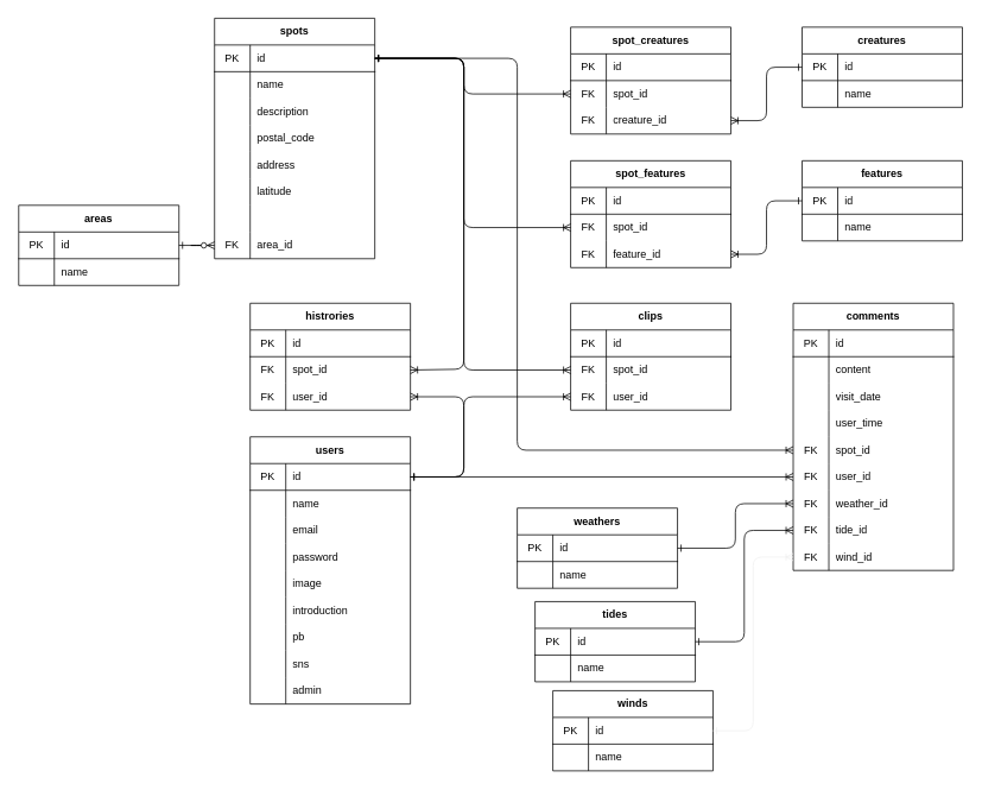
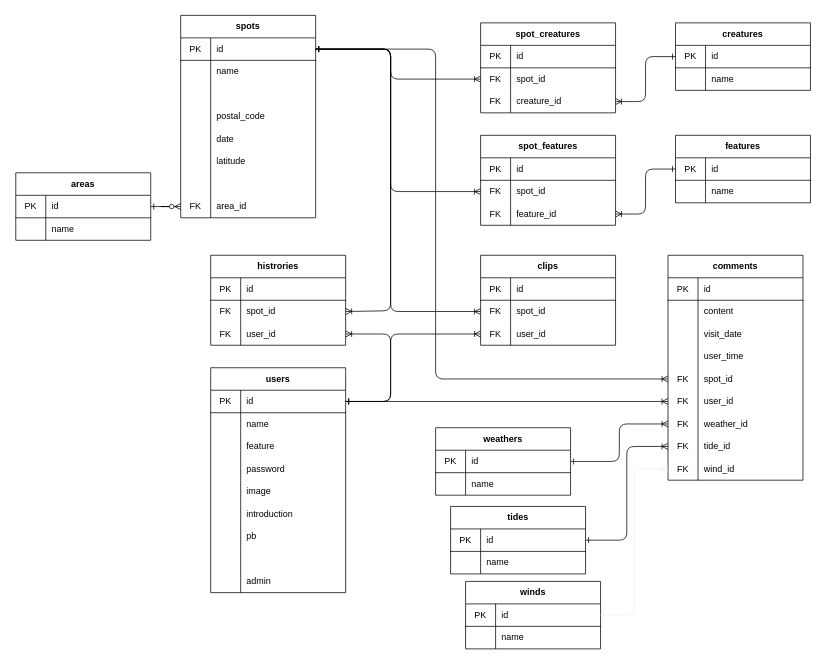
- <mxCell id="61" value="description" style="shape=partialRectangle;html=1;whiteSpace=wrap;connectable=0;fillColor=none;top=0;left=0;bottom=0;right=0;align=left;spacingLeft=6;overflow=hidden;" parent="59" vertex="1"><mxGeometry x="40" width="140" height="30" as="geometry" /></mxCell>
- <mxCell id="77" value="address" style="shape=partialRectangle;html=1;whiteSpace=wrap;connectable=0;fillColor=none;top=0;left=0;bottom=0;right=0;align=left;spacingLeft=6;overflow=hidden;" parent="51" vertex="1"><mxGeometry x="40" y="150" width="140" height="30" as="geometry" /></mxCell>
+ <mxCell id="77" value="date" style="shape=partialRectangle;html=1;whiteSpace=wrap;connectable=0;fillColor=none;top=0;left=0;bottom=0;right=0;align=left;spacingLeft=6;overflow=hidden;" parent="51" vertex="1"><mxGeometry x="40" y="150" width="140" height="30" as="geometry" /></mxCell>
- <mxCell id="19" value="email" style="shape=partialRectangle;html=1;whiteSpace=wrap;connectable=0;fillColor=none;top=0;left=0;bottom=0;right=0;align=left;spacingLeft=6;overflow=hidden;" parent="17" vertex="1"><mxGeometry x="40" width="140" height="30" as="geometry" /></mxCell>
+ <mxCell id="19" value="feature" style="shape=partialRectangle;html=1;whiteSpace=wrap;connectable=0;fillColor=none;top=0;left=0;bottom=0;right=0;align=left;spacingLeft=6;overflow=hidden;" parent="17" vertex="1"><mxGeometry x="40" width="140" height="30" as="geometry" /></mxCell>
- <mxCell id="49" value="sns" style="shape=partialRectangle;html=1;whiteSpace=wrap;connectable=0;fillColor=none;top=0;left=0;bottom=0;right=0;align=left;spacingLeft=6;overflow=hidden;" parent="9" vertex="1"><mxGeometry x="40" y="240" width="140" height="30" as="geometry" /></mxCell>
